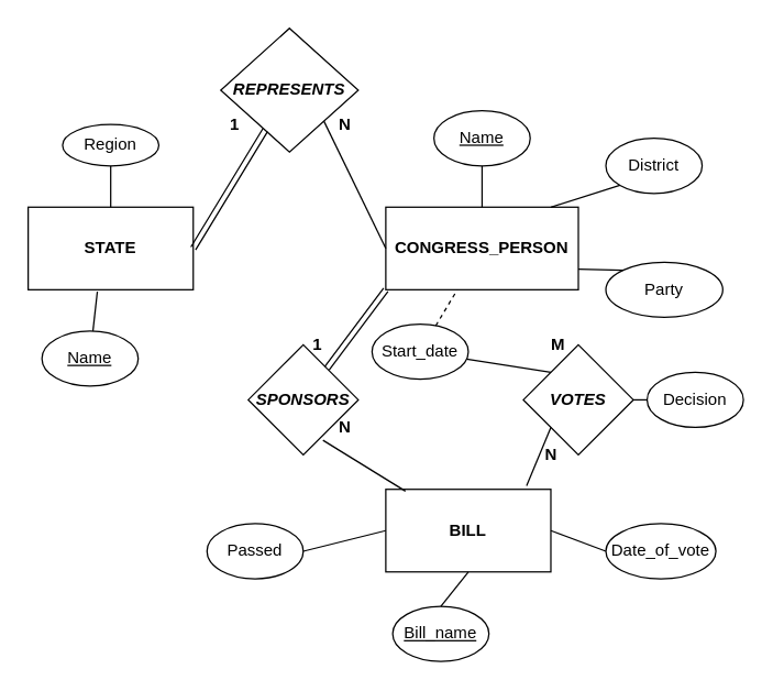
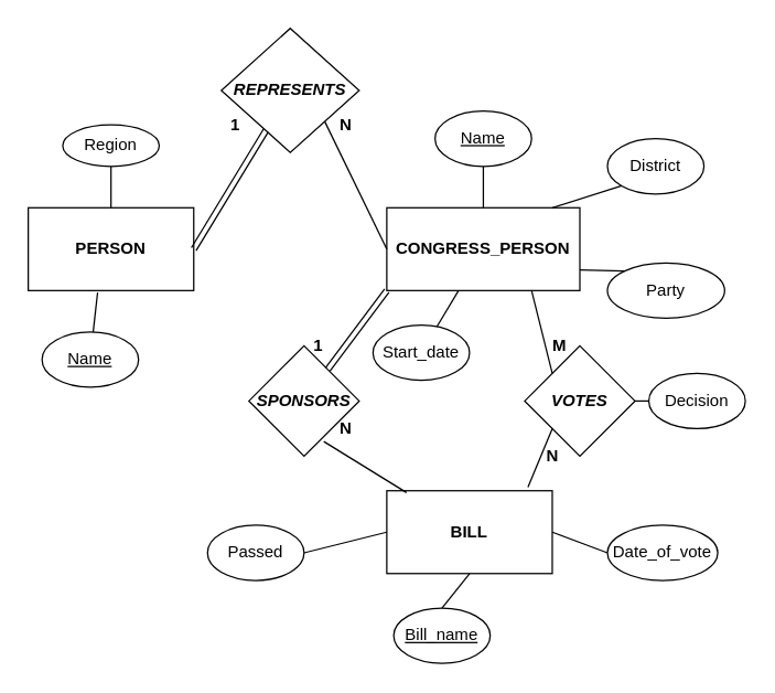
- <mxCell id="2" value="&lt;b&gt;STATE&lt;/b&gt;" style="rounded=0;whiteSpace=wrap;html=1;" vertex="1" parent="1"><mxGeometry x="20" y="150" width="120" height="60" as="geometry" /></mxCell>
+ <mxCell id="2" value="&lt;b&gt;PERSON&lt;/b&gt;" style="rounded=0;whiteSpace=wrap;html=1;" vertex="1" parent="1"><mxGeometry x="20" y="150" width="120" height="60" as="geometry" /></mxCell>
- <mxCell id="20" value="" style="endArrow=none;html=1;dashed=1;" edge="1" parent="1" source="18" target="4"><mxGeometry width="50" height="50" relative="1" as="geometry"><mxPoint x="370" y="170" as="sourcePoint" /><mxPoint x="370" y="140" as="targetPoint" /></mxGeometry></mxCell>
+ <mxCell id="20" value="" style="endArrow=none;html=1;" edge="1" parent="1" source="18" target="4"><mxGeometry width="50" height="50" relative="1" as="geometry"><mxPoint x="370" y="170" as="sourcePoint" /><mxPoint x="370" y="140" as="targetPoint" /></mxGeometry></mxCell>
- <mxCell id="22" value="" style="endArrow=none;html=1;exitX=0;exitY=0;exitDx=0;exitDy=0;" edge="1" parent="1" source="5" target="18"><mxGeometry width="50" height="50" relative="1" as="geometry"><mxPoint x="390" y="190" as="sourcePoint" /><mxPoint x="390" y="220" as="targetPoint" /></mxGeometry></mxCell>
+ <mxCell id="22" value="" style="endArrow=none;html=1;exitX=0;exitY=0;exitDx=0;exitDy=0;entryX=0.75;entryY=1;entryDx=0;entryDy=0;" edge="1" parent="1" source="5" target="4"><mxGeometry width="50" height="50" relative="1" as="geometry"><mxPoint x="390" y="190" as="sourcePoint" /><mxPoint x="390" y="220" as="targetPoint" /></mxGeometry></mxCell>
